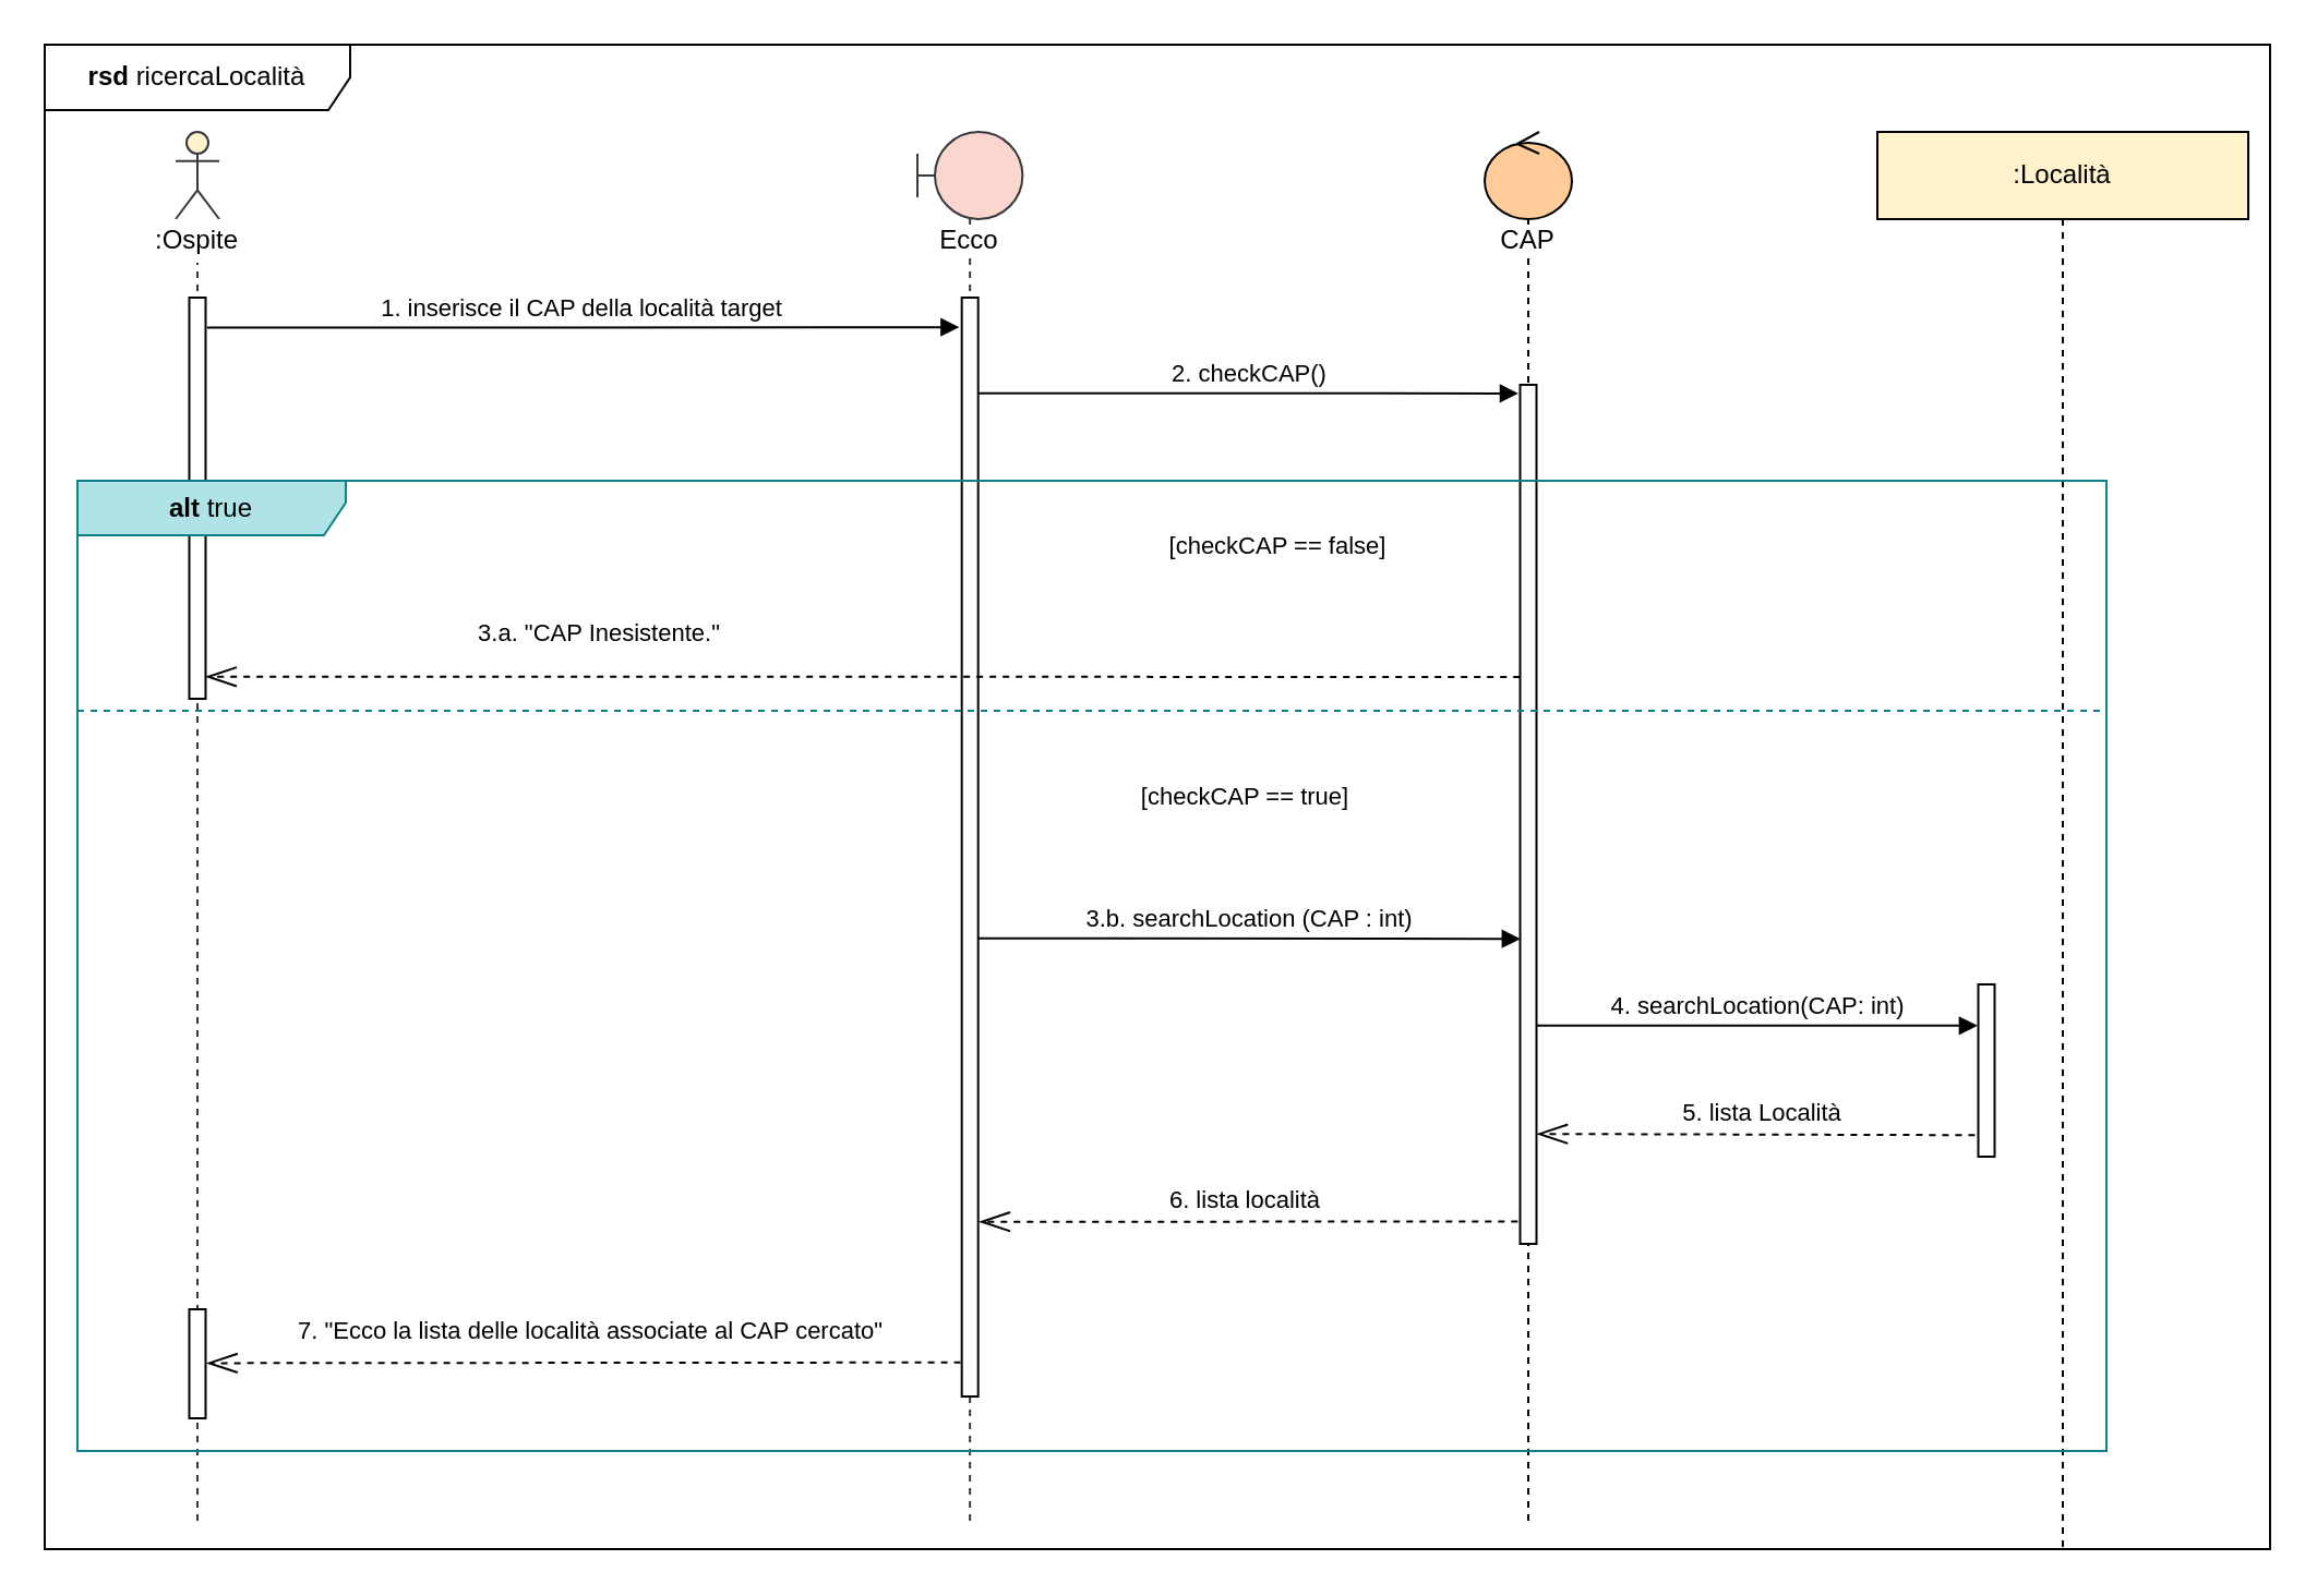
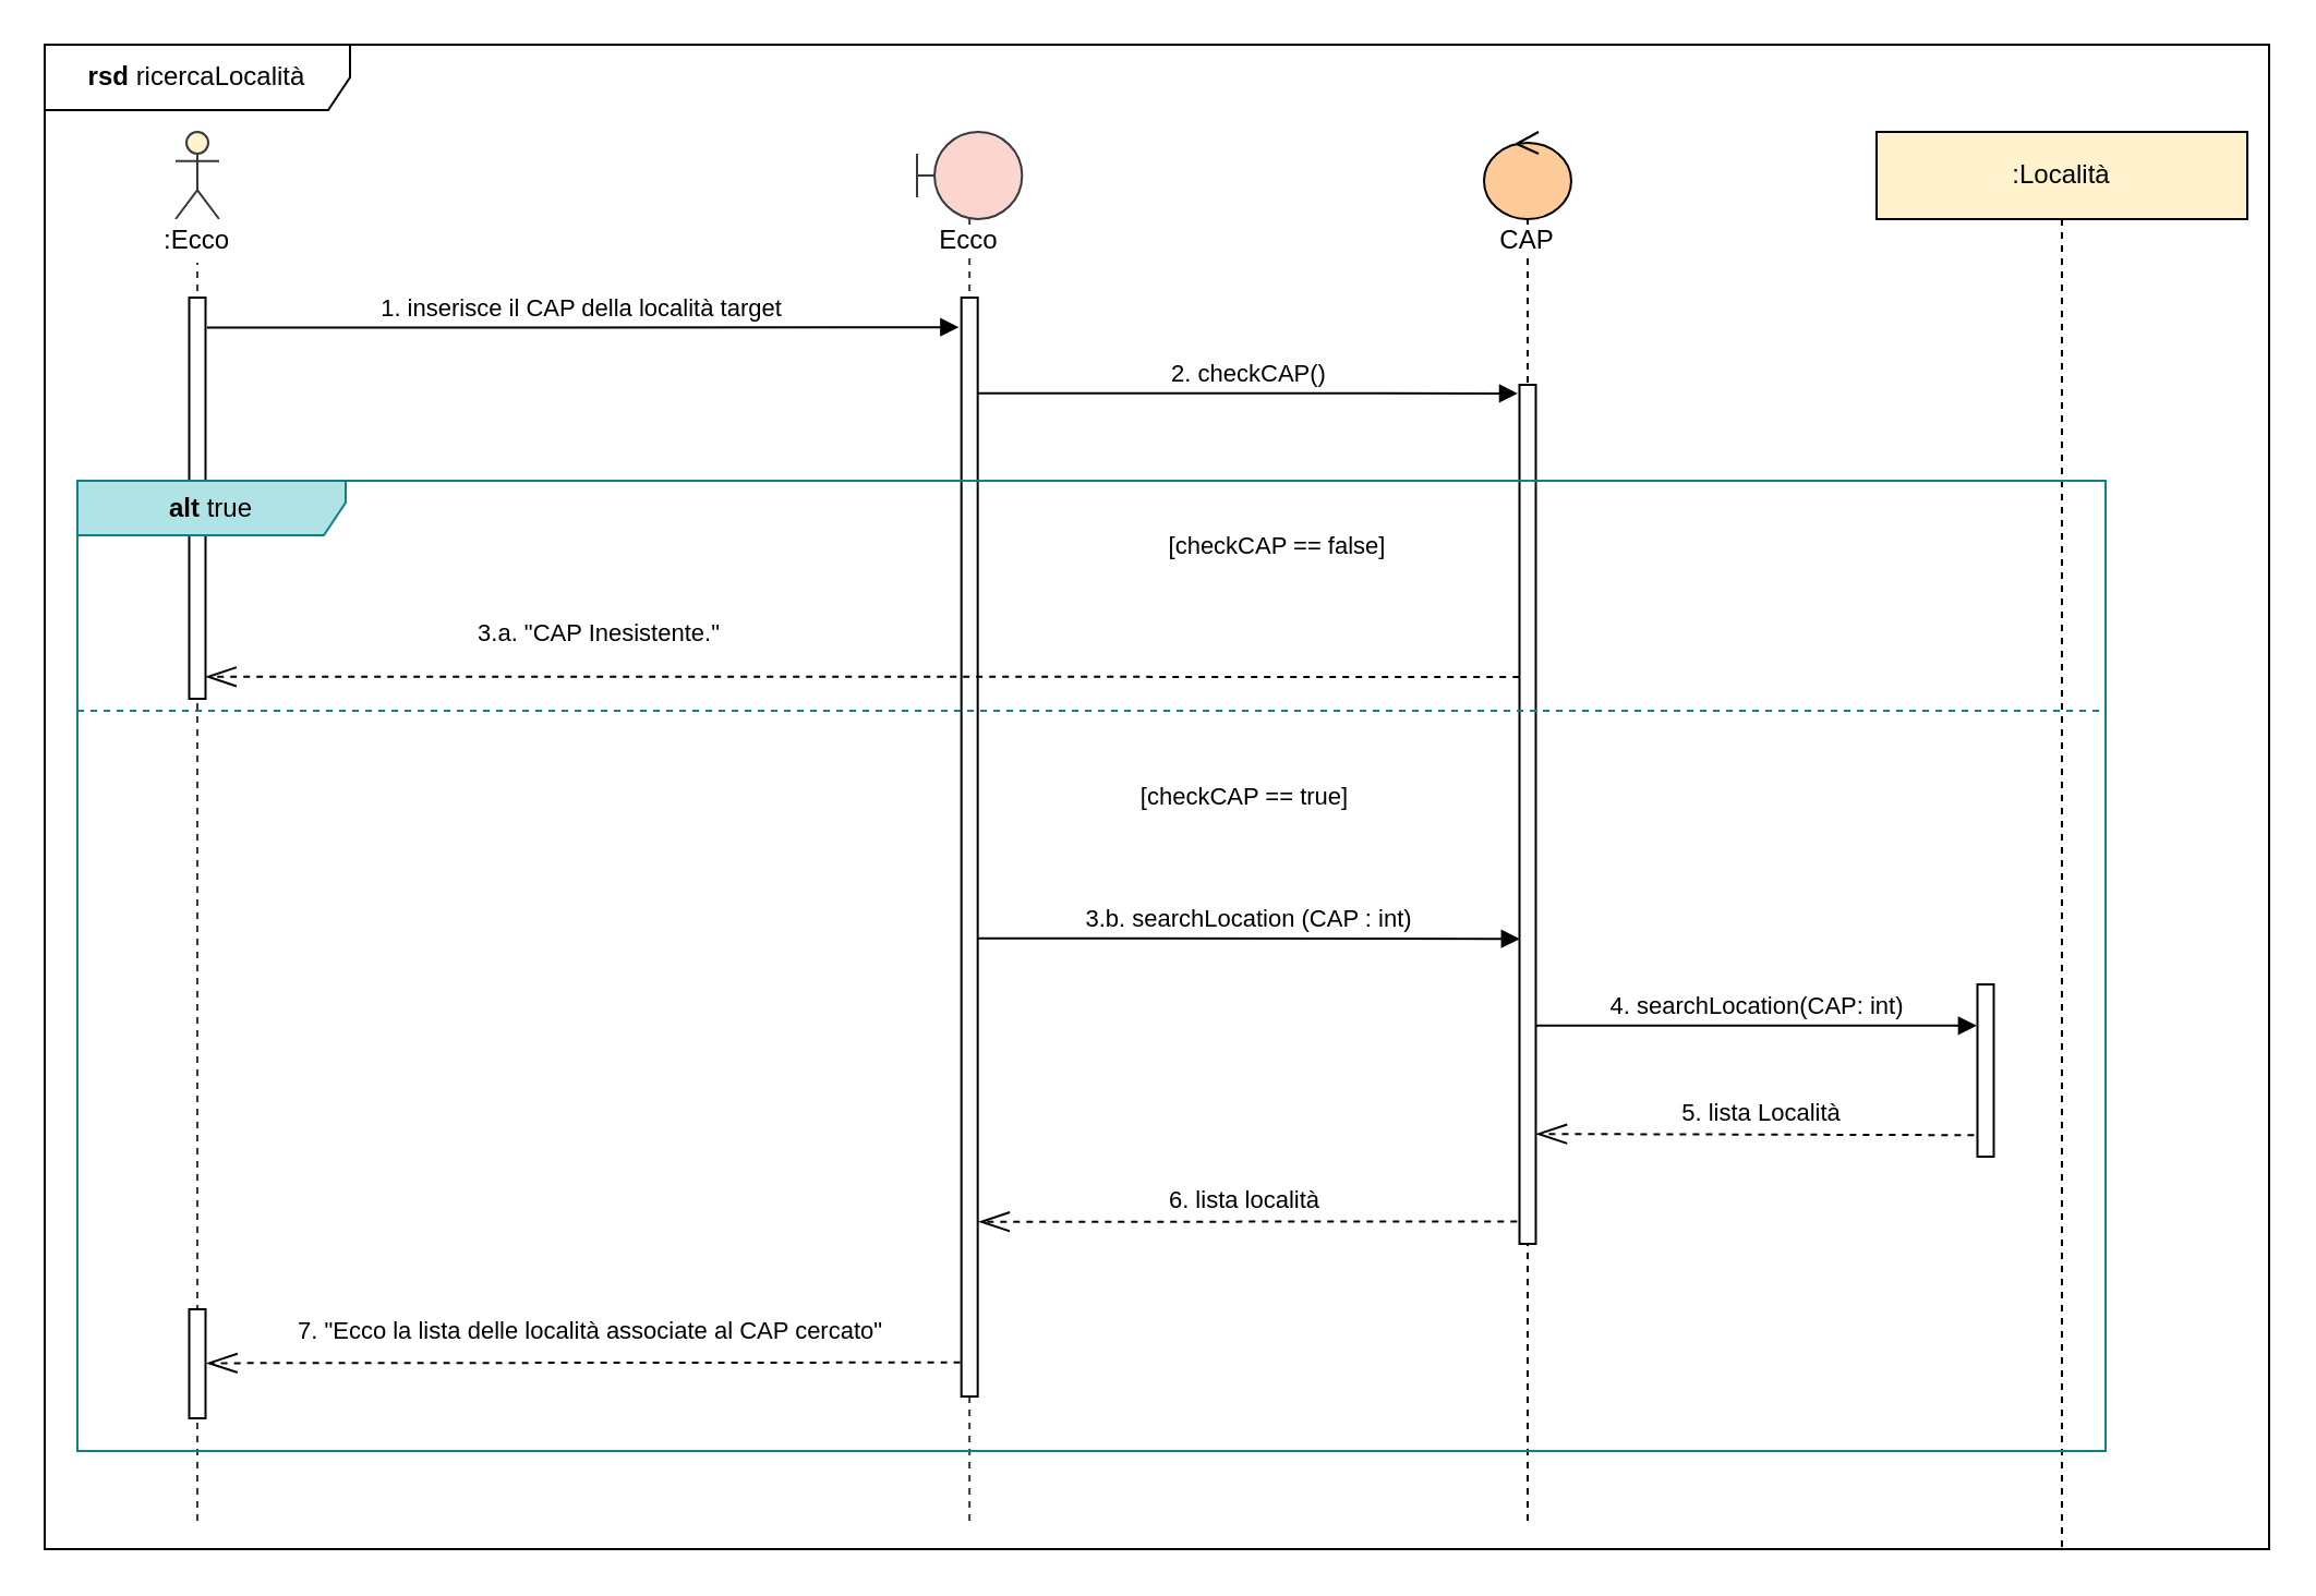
- <mxCell id="7" value=":Ospite" style="text;html=1;strokeColor=none;align=center;verticalAlign=middle;whiteSpace=wrap;rounded=0;fillColor=#ffffff;" parent="1" vertex="1"><mxGeometry x="60" y="100" width="60" height="20" as="geometry" /></mxCell>
+ <mxCell id="7" value=":Ecco" style="text;html=1;strokeColor=none;align=center;verticalAlign=middle;whiteSpace=wrap;rounded=0;fillColor=#ffffff;" parent="1" vertex="1"><mxGeometry x="60" y="100" width="60" height="20" as="geometry" /></mxCell>
